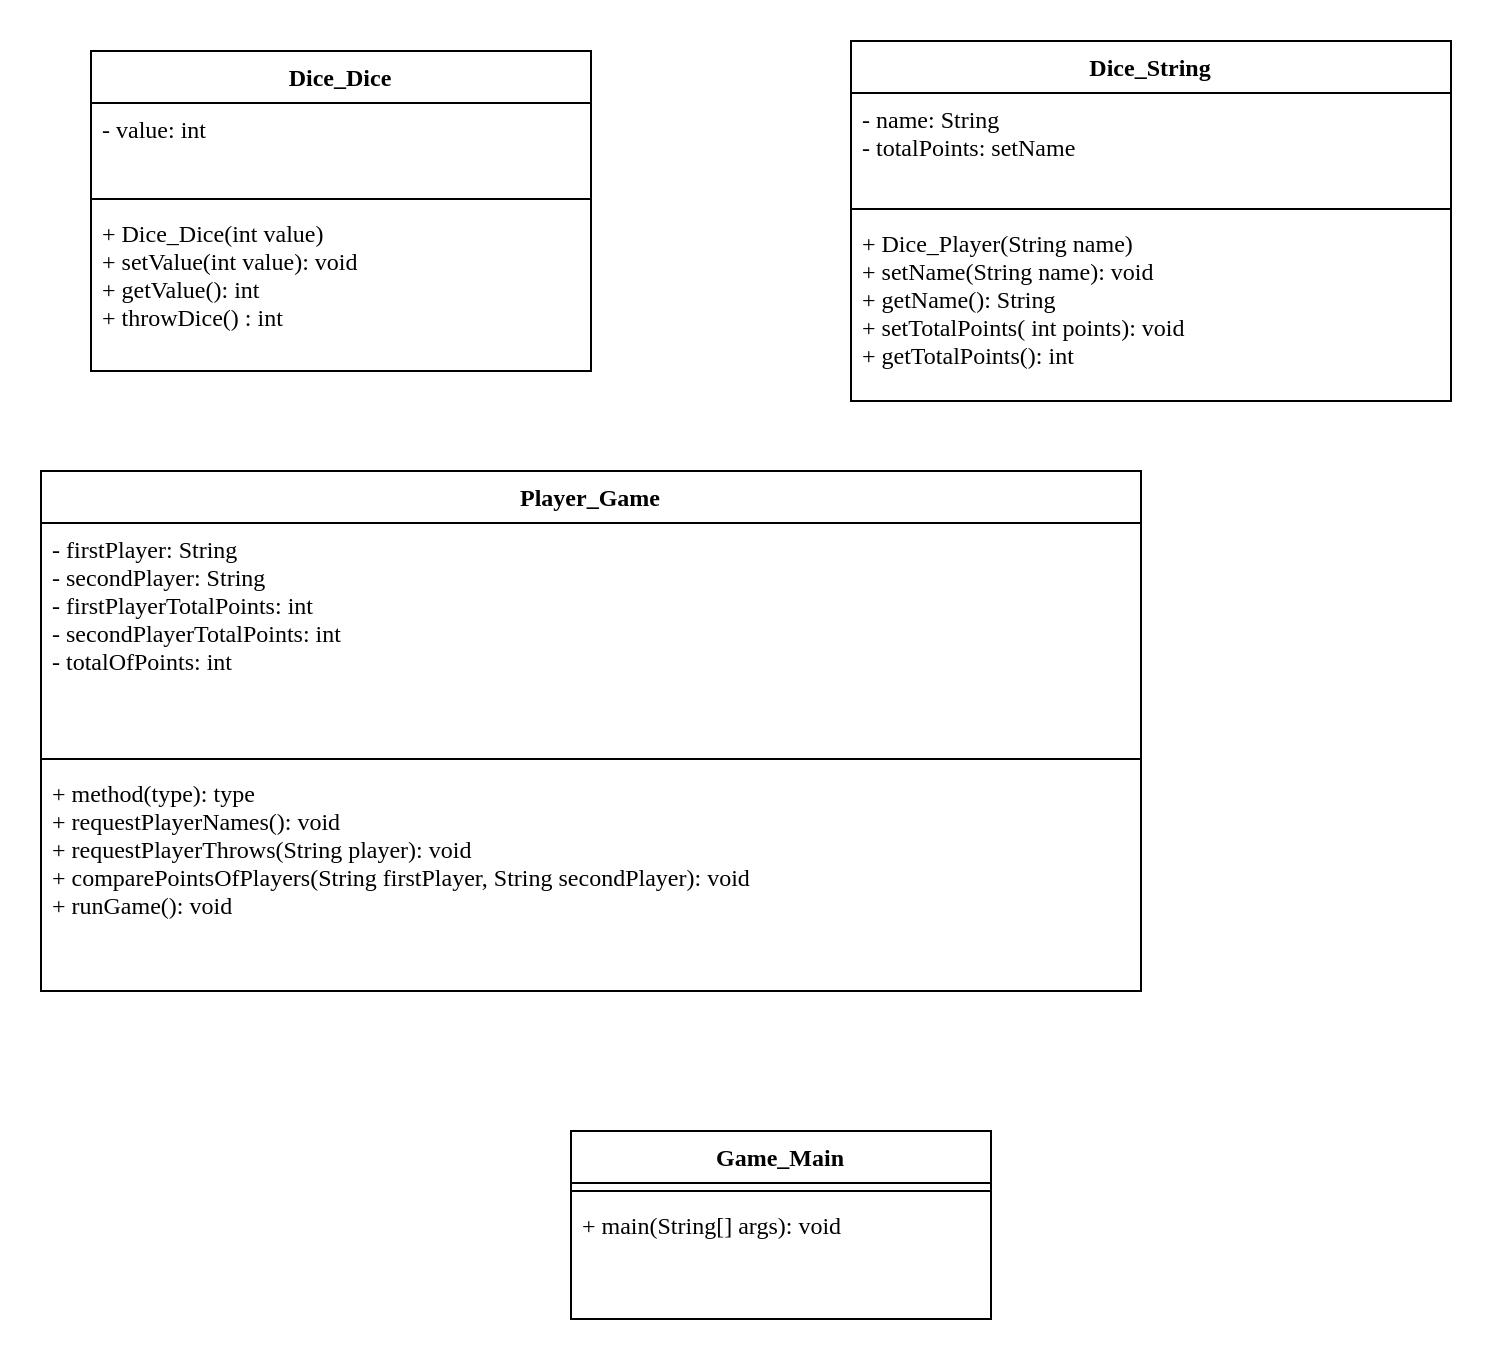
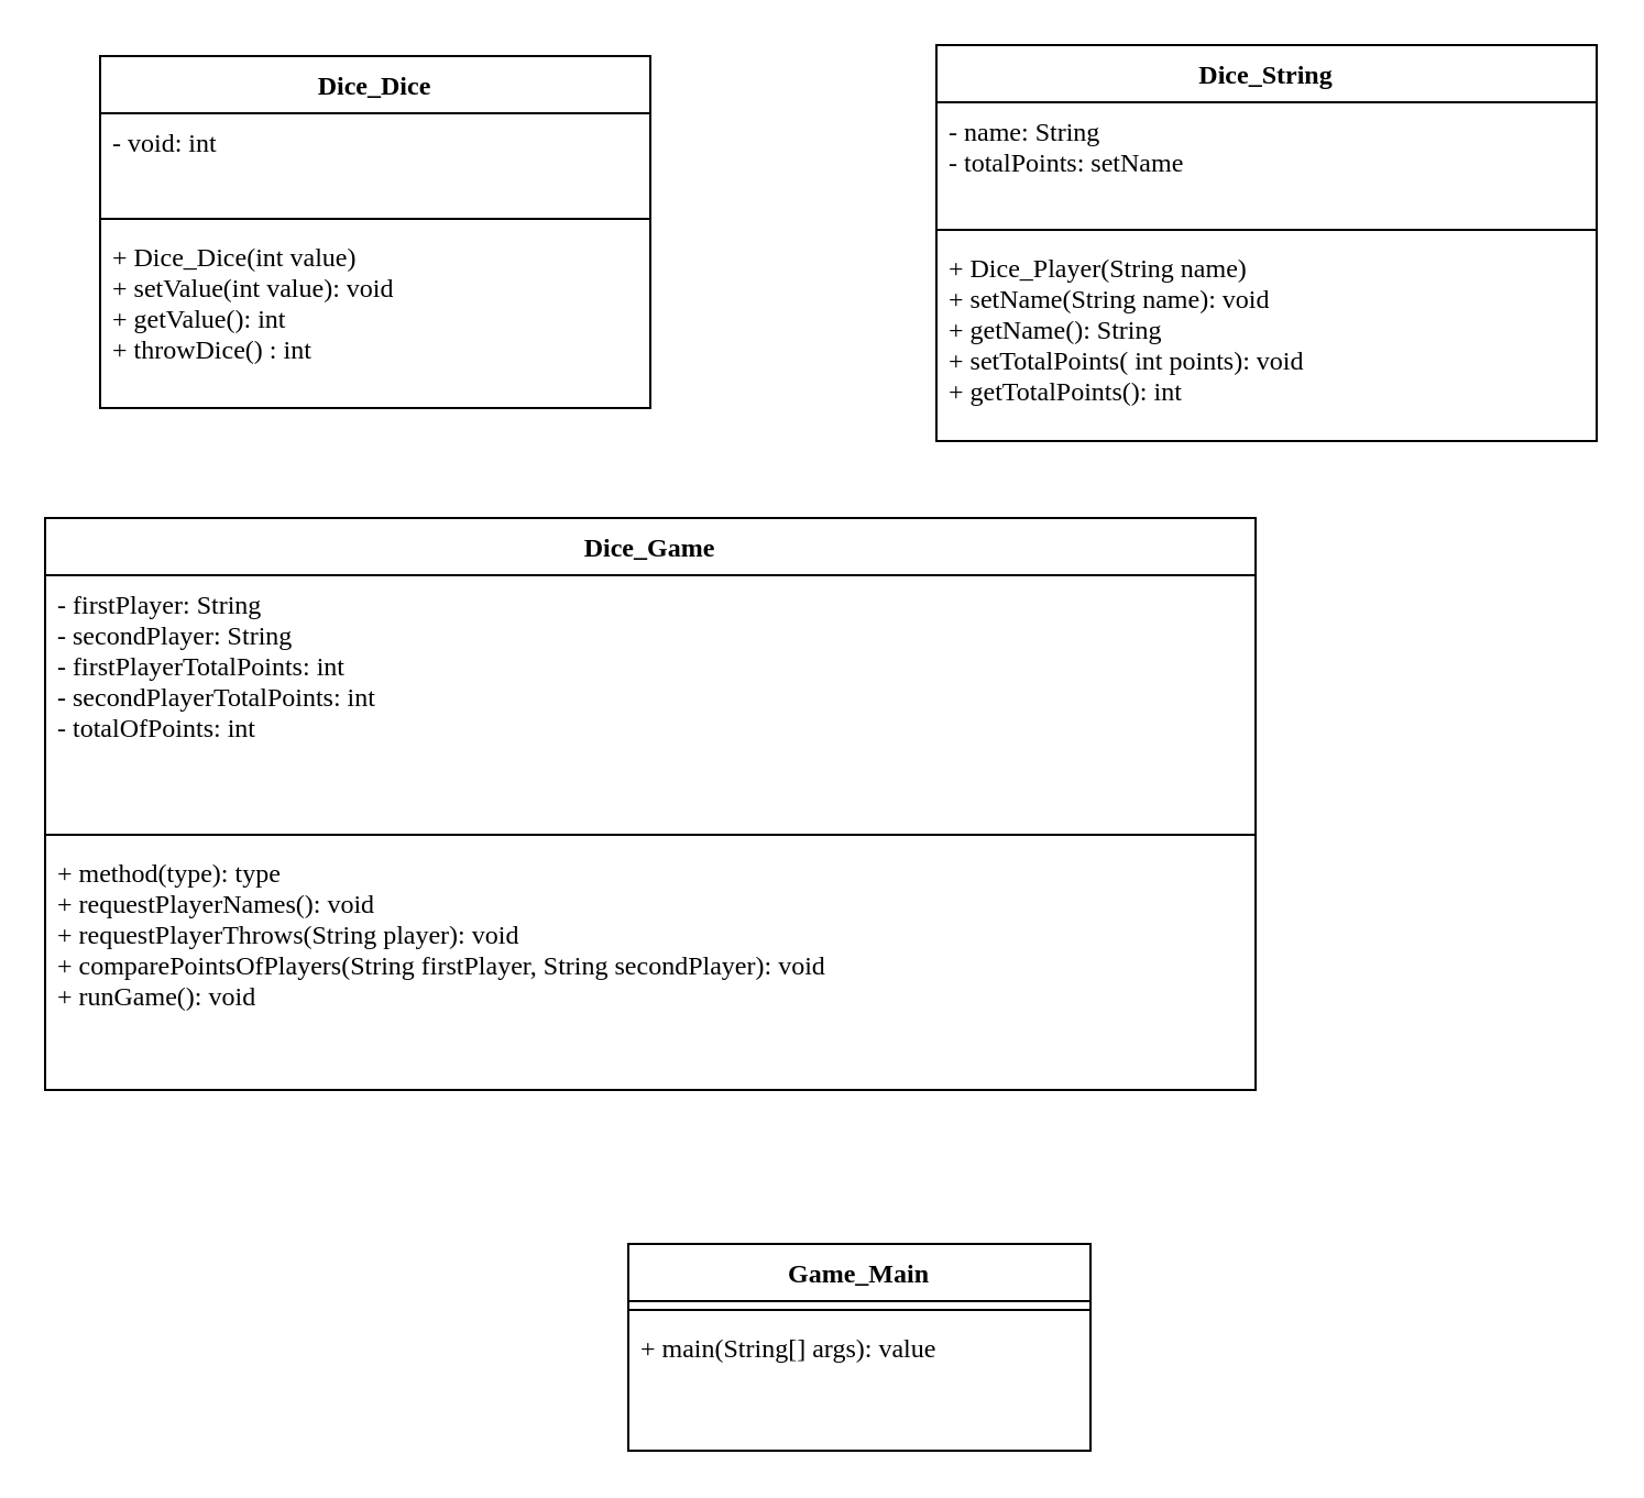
- <mxCell id="3" value="- value: int&#10;" style="text;strokeColor=none;fillColor=none;align=left;verticalAlign=top;spacingLeft=4;spacingRight=4;overflow=hidden;rotatable=0;points=[[0,0.5],[1,0.5]];portConstraint=eastwest;fontFamily=Lucida Console;" vertex="1" parent="2"><mxGeometry y="26" width="250" height="44" as="geometry" /></mxCell>
+ <mxCell id="3" value="- void: int&#10;" style="text;strokeColor=none;fillColor=none;align=left;verticalAlign=top;spacingLeft=4;spacingRight=4;overflow=hidden;rotatable=0;points=[[0,0.5],[1,0.5]];portConstraint=eastwest;fontFamily=Lucida Console;" vertex="1" parent="2"><mxGeometry y="26" width="250" height="44" as="geometry" /></mxCell>
- <mxCell id="10" value="Player_Game" style="swimlane;fontStyle=1;align=center;verticalAlign=top;childLayout=stackLayout;horizontal=1;startSize=26;horizontalStack=0;resizeParent=1;resizeParentMax=0;resizeLast=0;collapsible=1;marginBottom=0;fontFamily=Lucida Console;" vertex="1" parent="1"><mxGeometry x="20" y="235" width="550" height="260" as="geometry" /></mxCell>
+ <mxCell id="10" value="Dice_Game" style="swimlane;fontStyle=1;align=center;verticalAlign=top;childLayout=stackLayout;horizontal=1;startSize=26;horizontalStack=0;resizeParent=1;resizeParentMax=0;resizeLast=0;collapsible=1;marginBottom=0;fontFamily=Lucida Console;" vertex="1" parent="1"><mxGeometry x="20" y="235" width="550" height="260" as="geometry" /></mxCell>
- <mxCell id="16" value="+ main(String[] args): void" style="text;strokeColor=none;fillColor=none;align=left;verticalAlign=top;spacingLeft=4;spacingRight=4;overflow=hidden;rotatable=0;points=[[0,0.5],[1,0.5]];portConstraint=eastwest;fontFamily=Lucida Console;" vertex="1" parent="14"><mxGeometry y="34" width="210" height="60" as="geometry" /></mxCell>
+ <mxCell id="16" value="+ main(String[] args): value" style="text;strokeColor=none;fillColor=none;align=left;verticalAlign=top;spacingLeft=4;spacingRight=4;overflow=hidden;rotatable=0;points=[[0,0.5],[1,0.5]];portConstraint=eastwest;fontFamily=Lucida Console;" vertex="1" parent="14"><mxGeometry y="34" width="210" height="60" as="geometry" /></mxCell>
